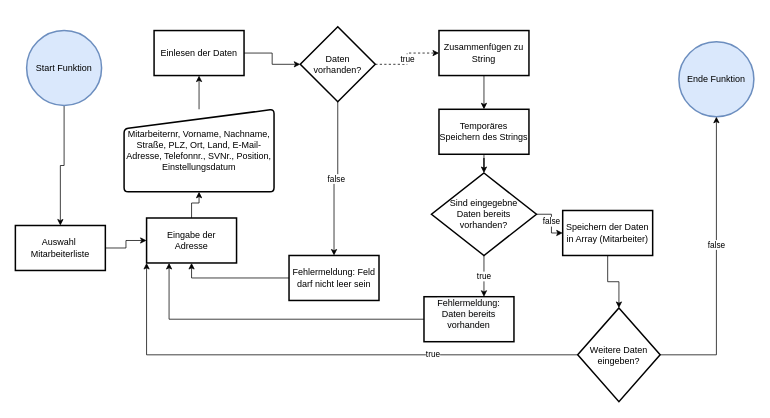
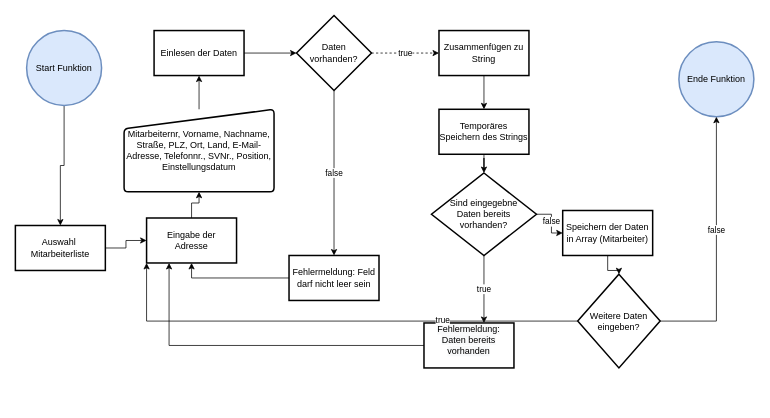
- <mxCell id="8" value="Daten vorhanden?" style="rhombus;whiteSpace=wrap;html=1;strokeWidth=2;" parent="1" vertex="1"><mxGeometry x="400" y="35" width="100" height="100" as="geometry" /></mxCell>
+ <mxCell id="8" value="Daten vorhanden?" style="rhombus;whiteSpace=wrap;html=1;strokeWidth=2;" parent="1" vertex="1"><mxGeometry x="395" y="20" width="100" height="100" as="geometry" /></mxCell>
- <mxCell id="26" value="&#10;&lt;span style=&quot;color: rgb(0, 0, 0); font-family: Helvetica; font-size: 12px; font-style: normal; font-variant-ligatures: normal; font-variant-caps: normal; font-weight: 400; letter-spacing: normal; orphans: 2; text-align: center; text-indent: 0px; text-transform: none; widows: 2; word-spacing: 0px; -webkit-text-stroke-width: 0px; background-color: rgb(248, 249, 250); text-decoration-thickness: initial; text-decoration-style: initial; text-decoration-color: initial; float: none; display: inline !important;&quot;&gt;Fehlermeldung: Daten bereits vorhanden&lt;/span&gt;&#10;&#10;" style="whiteSpace=wrap;html=1;strokeWidth=2;" parent="1" vertex="1"><mxGeometry x="565" y="395" width="120" height="60" as="geometry" /></mxCell>
+ <mxCell id="26" value="&#10;&lt;span style=&quot;color: rgb(0, 0, 0); font-family: Helvetica; font-size: 12px; font-style: normal; font-variant-ligatures: normal; font-variant-caps: normal; font-weight: 400; letter-spacing: normal; orphans: 2; text-align: center; text-indent: 0px; text-transform: none; widows: 2; word-spacing: 0px; -webkit-text-stroke-width: 0px; background-color: rgb(248, 249, 250); text-decoration-thickness: initial; text-decoration-style: initial; text-decoration-color: initial; float: none; display: inline !important;&quot;&gt;Fehlermeldung: Daten bereits vorhanden&lt;/span&gt;&#10;&#10;" style="whiteSpace=wrap;html=1;strokeWidth=2;" parent="1" vertex="1"><mxGeometry x="565" y="430" width="120" height="60" as="geometry" /></mxCell>
- <mxCell id="33" value="Weitere Daten eingeben?" style="rhombus;whiteSpace=wrap;html=1;strokeWidth=2;" vertex="1" parent="1"><mxGeometry x="770" y="410" width="110" height="125" as="geometry" /></mxCell>
+ <mxCell id="33" value="Weitere Daten eingeben?" style="rhombus;whiteSpace=wrap;html=1;strokeWidth=2;" vertex="1" parent="1"><mxGeometry x="770" y="365" width="110" height="125" as="geometry" /></mxCell>
